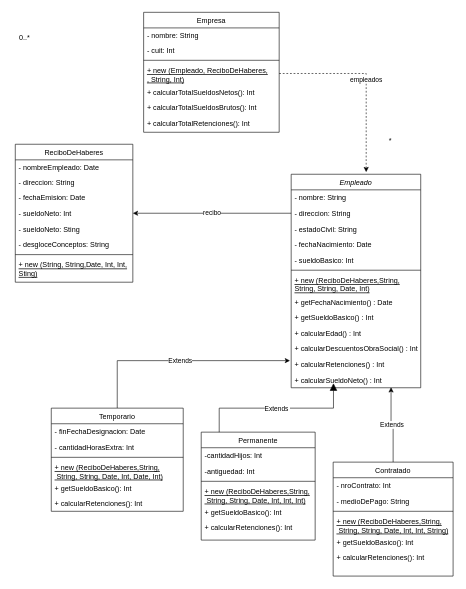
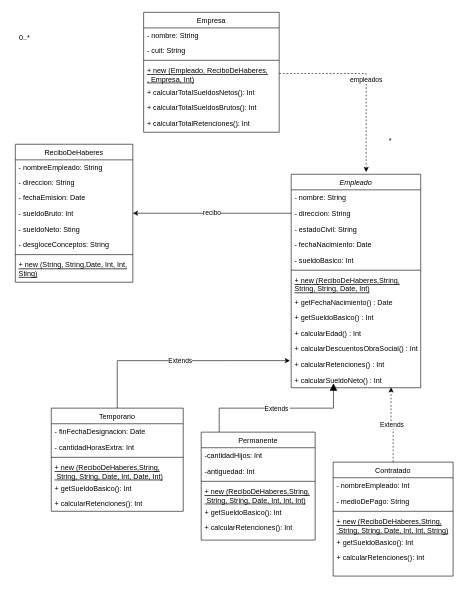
- <mxCell id="34" value="- cuit: Int " style="text;align=left;verticalAlign=top;spacingLeft=4;spacingRight=4;overflow=hidden;rotatable=0;points=[[0,0.5],[1,0.5]];portConstraint=eastwest;rounded=0;shadow=0;html=0;" parent="32" vertex="1"><mxGeometry y="50" width="226" height="26" as="geometry" /></mxCell>
+ <mxCell id="34" value="- cuit: String " style="text;align=left;verticalAlign=top;spacingLeft=4;spacingRight=4;overflow=hidden;rotatable=0;points=[[0,0.5],[1,0.5]];portConstraint=eastwest;rounded=0;shadow=0;html=0;" parent="32" vertex="1"><mxGeometry y="50" width="226" height="26" as="geometry" /></mxCell>
- <mxCell id="36" value="+ new (Empleado, ReciboDeHaberes,&#10;, String, Int)" style="text;align=left;verticalAlign=top;spacingLeft=4;spacingRight=4;overflow=hidden;rotatable=0;points=[[0,0.5],[1,0.5]];portConstraint=eastwest;fontStyle=4" parent="32" vertex="1"><mxGeometry y="84" width="226" height="36" as="geometry" /></mxCell>
+ <mxCell id="36" value="+ new (Empleado, ReciboDeHaberes,&#10;, Empresa, Int)" style="text;align=left;verticalAlign=top;spacingLeft=4;spacingRight=4;overflow=hidden;rotatable=0;points=[[0,0.5],[1,0.5]];portConstraint=eastwest;fontStyle=4" parent="32" vertex="1"><mxGeometry y="84" width="226" height="36" as="geometry" /></mxCell>
- <mxCell id="49" value="- nombreEmpleado: Date" style="text;align=left;verticalAlign=top;spacingLeft=4;spacingRight=4;overflow=hidden;rotatable=0;points=[[0,0.5],[1,0.5]];portConstraint=eastwest;rounded=0;shadow=0;html=0;" parent="48" vertex="1"><mxGeometry y="26" width="196" height="24" as="geometry" /></mxCell>
+ <mxCell id="49" value="- nombreEmpleado: String" style="text;align=left;verticalAlign=top;spacingLeft=4;spacingRight=4;overflow=hidden;rotatable=0;points=[[0,0.5],[1,0.5]];portConstraint=eastwest;rounded=0;shadow=0;html=0;" parent="48" vertex="1"><mxGeometry y="26" width="196" height="24" as="geometry" /></mxCell>
- <mxCell id="52" value="- sueldoNeto: Int&#10;" style="text;align=left;verticalAlign=top;spacingLeft=4;spacingRight=4;overflow=hidden;rotatable=0;points=[[0,0.5],[1,0.5]];portConstraint=eastwest;rounded=0;shadow=0;html=0;" parent="48" vertex="1"><mxGeometry y="102" width="196" height="26" as="geometry" /></mxCell>
+ <mxCell id="52" value="- sueldoBruto: Int&#10;" style="text;align=left;verticalAlign=top;spacingLeft=4;spacingRight=4;overflow=hidden;rotatable=0;points=[[0,0.5],[1,0.5]];portConstraint=eastwest;rounded=0;shadow=0;html=0;" parent="48" vertex="1"><mxGeometry y="102" width="196" height="26" as="geometry" /></mxCell>
- <mxCell id="40" value="Extends" style="edgeStyle=orthogonalEdgeStyle;rounded=0;orthogonalLoop=1;jettySize=auto;html=1;entryX=0.771;entryY=0.969;entryDx=0;entryDy=0;entryPerimeter=0;" parent="1" source="41" target="15" edge="1"><mxGeometry relative="1" as="geometry" /></mxCell>
+ <mxCell id="40" value="Extends" style="edgeStyle=orthogonalEdgeStyle;rounded=0;orthogonalLoop=1;jettySize=auto;html=1;entryX=0.771;entryY=0.969;entryDx=0;entryDy=0;entryPerimeter=0;dashed=1;" parent="1" source="41" target="15" edge="1"><mxGeometry relative="1" as="geometry" /></mxCell>
- <mxCell id="42" value="- nroContrato: Int&#10;" style="text;align=left;verticalAlign=top;spacingLeft=4;spacingRight=4;overflow=hidden;rotatable=0;points=[[0,0.5],[1,0.5]];portConstraint=eastwest;" parent="41" vertex="1"><mxGeometry y="26" width="200" height="26" as="geometry" /></mxCell>
+ <mxCell id="42" value="- nombreEmpleado: Int&#10;" style="text;align=left;verticalAlign=top;spacingLeft=4;spacingRight=4;overflow=hidden;rotatable=0;points=[[0,0.5],[1,0.5]];portConstraint=eastwest;" parent="41" vertex="1"><mxGeometry y="26" width="200" height="26" as="geometry" /></mxCell>
